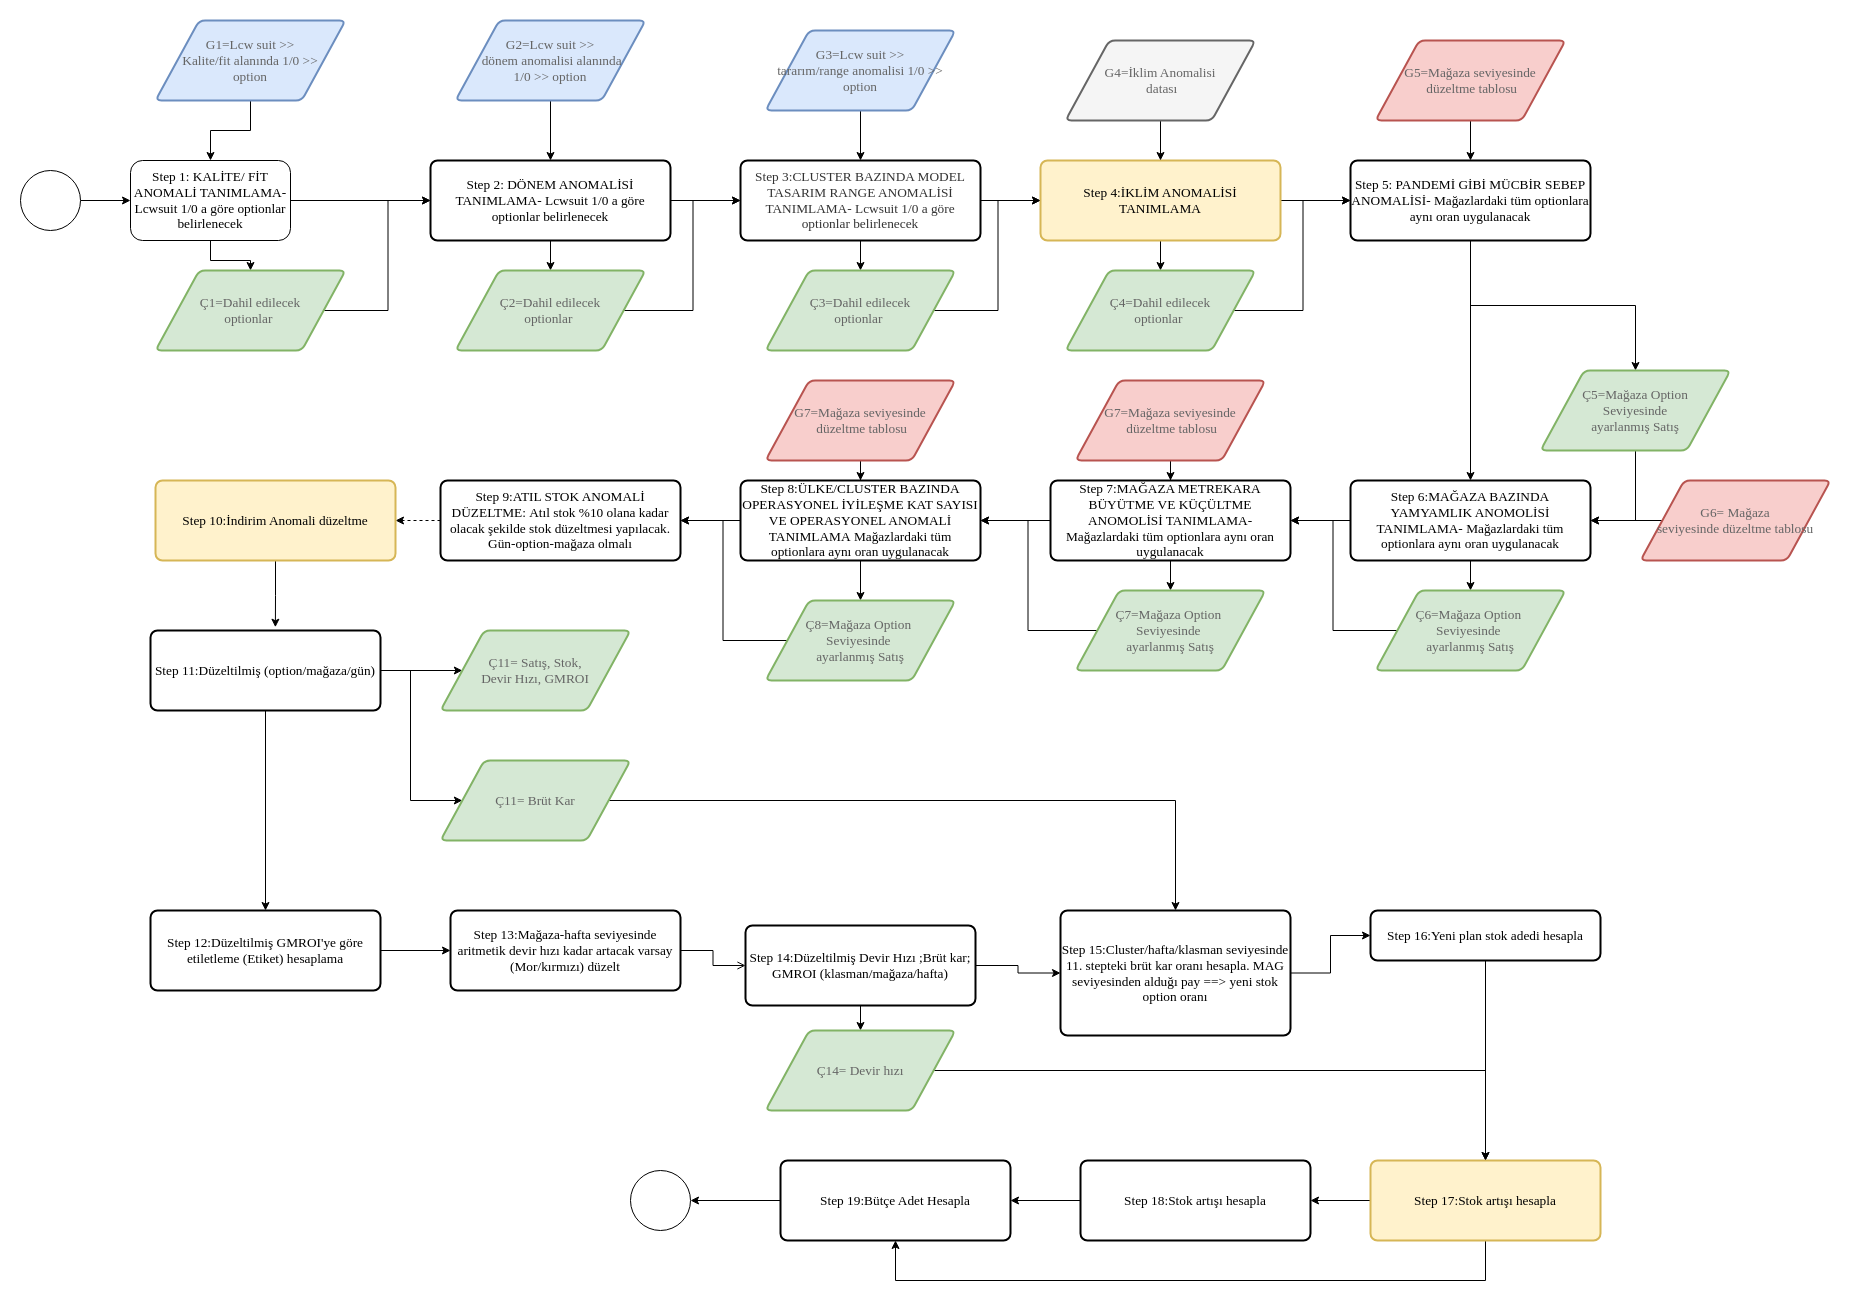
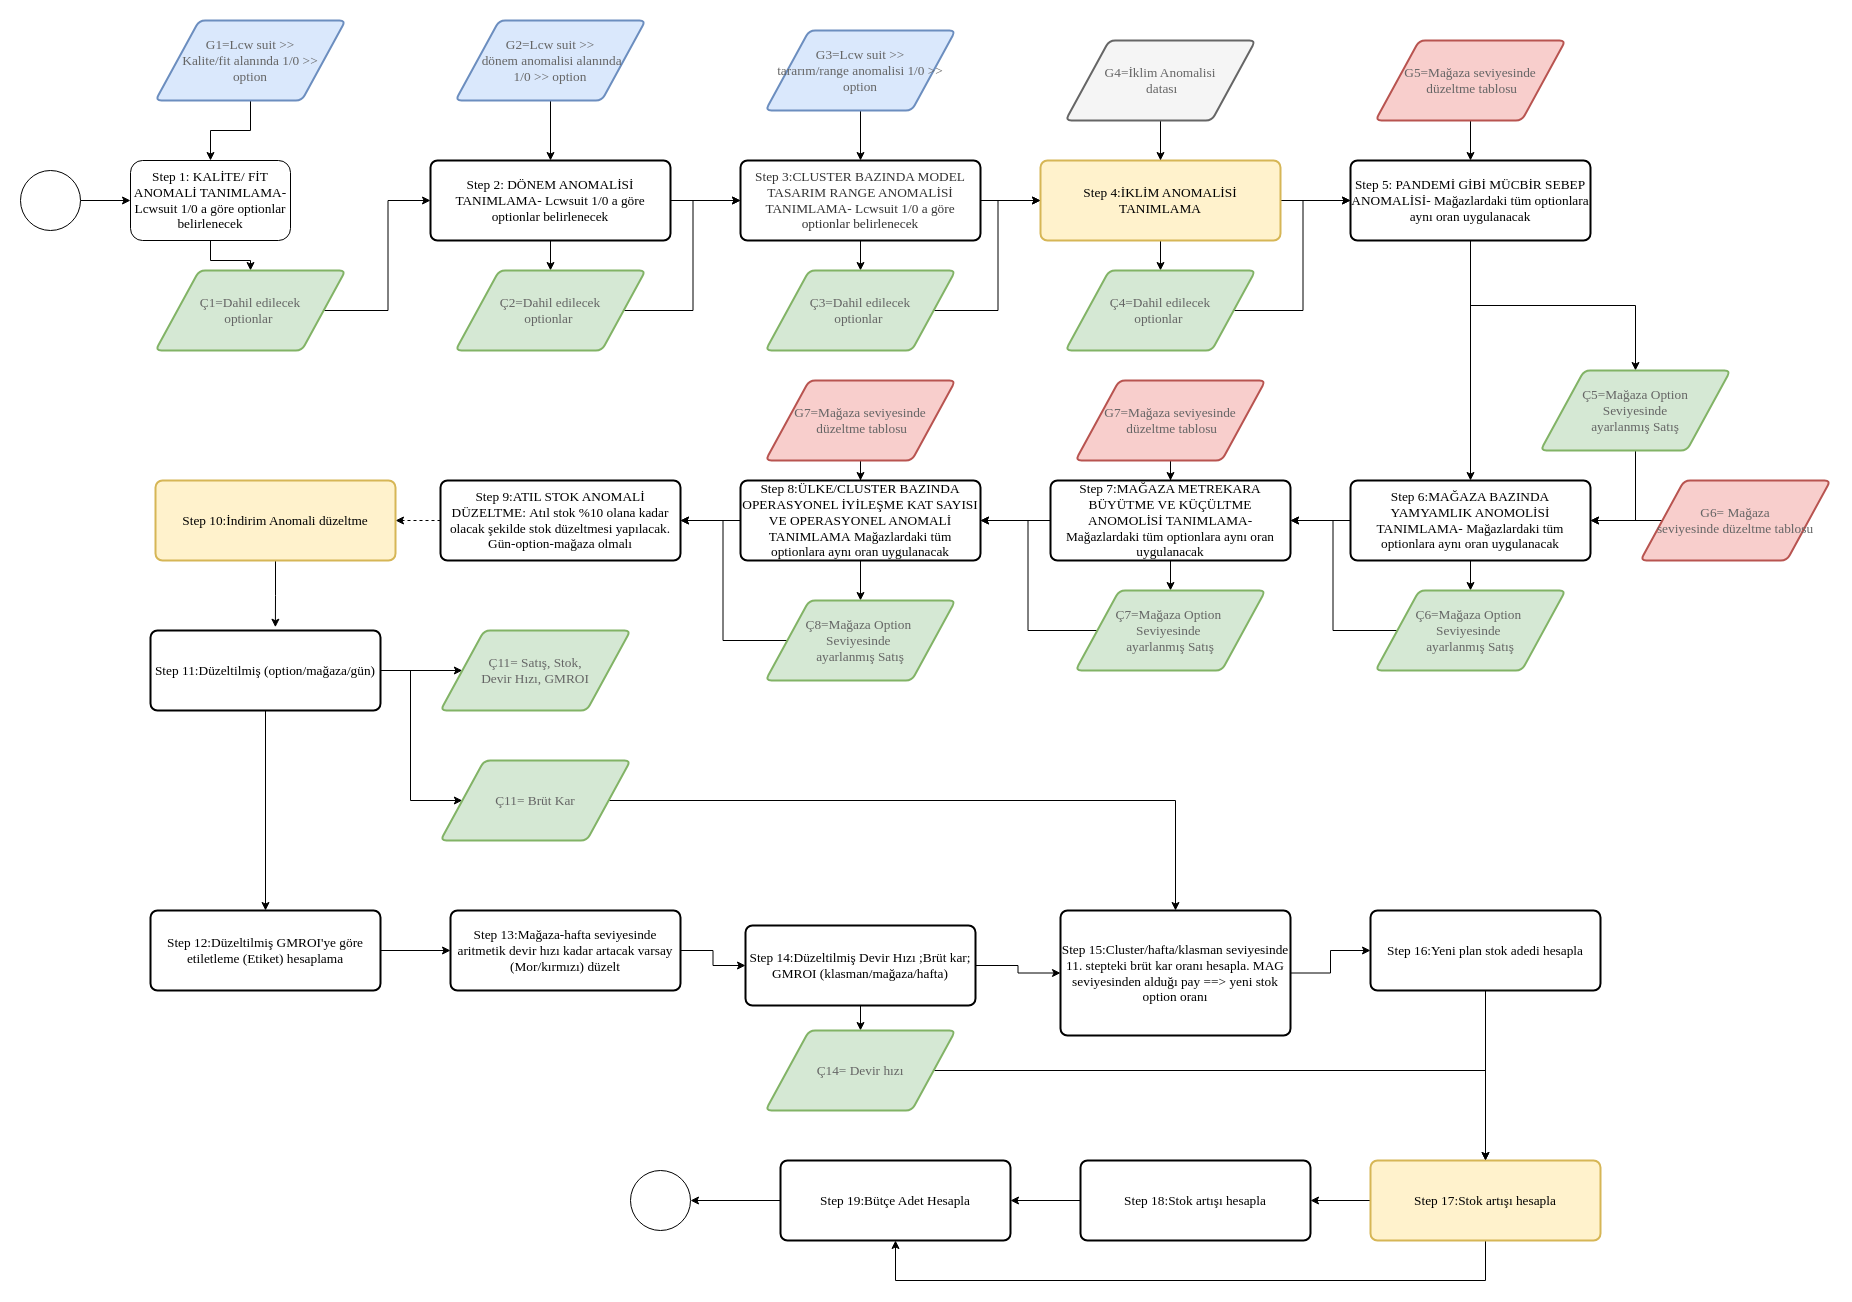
- <mxCell id="12" value="" style="endArrow=classic;html=1;exitX=1;exitY=0.5;exitDx=0;exitDy=0;entryX=0;entryY=0.5;entryDx=0;entryDy=0;" edge="1" parent="1" source="3" target="5"><mxGeometry width="50" height="50" relative="1" as="geometry"><mxPoint x="400" y="410" as="sourcePoint" /><mxPoint x="288" y="200" as="targetPoint" /></mxGeometry></mxCell>
- <mxCell id="82" value="&lt;font face=&quot;lt_regular&quot;&gt;&lt;span style=&quot;font-size: 13.333px&quot;&gt;Step 16:&lt;/span&gt;&lt;span style=&quot;font-size: 13.333px&quot;&gt;Yeni plan stok adedi hesapla&lt;/span&gt;&lt;/font&gt;" style="rounded=1;whiteSpace=wrap;html=1;absoluteArcSize=1;arcSize=14;strokeWidth=2;" vertex="1" parent="1"><mxGeometry x="1370" y="910" width="230" height="50" as="geometry" /></mxCell>
+ <mxCell id="82" value="&lt;font face=&quot;lt_regular&quot;&gt;&lt;span style=&quot;font-size: 13.333px&quot;&gt;Step 16:&lt;/span&gt;&lt;span style=&quot;font-size: 13.333px&quot;&gt;Yeni plan stok adedi hesapla&lt;/span&gt;&lt;/font&gt;" style="rounded=1;whiteSpace=wrap;html=1;absoluteArcSize=1;arcSize=14;strokeWidth=2;" vertex="1" parent="1"><mxGeometry x="1370" y="910" width="230" height="80" as="geometry" /></mxCell>
- <mxCell id="74" style="edgeStyle=orthogonalEdgeStyle;rounded=0;orthogonalLoop=1;jettySize=auto;html=1;entryX=0;entryY=0.5;entryDx=0;entryDy=0;endArrow=open;" edge="1" parent="1" source="75" target="78"><mxGeometry relative="1" as="geometry" /></mxCell>
+ <mxCell id="74" style="edgeStyle=orthogonalEdgeStyle;rounded=0;orthogonalLoop=1;jettySize=auto;html=1;entryX=0;entryY=0.5;entryDx=0;entryDy=0;" edge="1" parent="1" source="75" target="78"><mxGeometry relative="1" as="geometry" /></mxCell>
